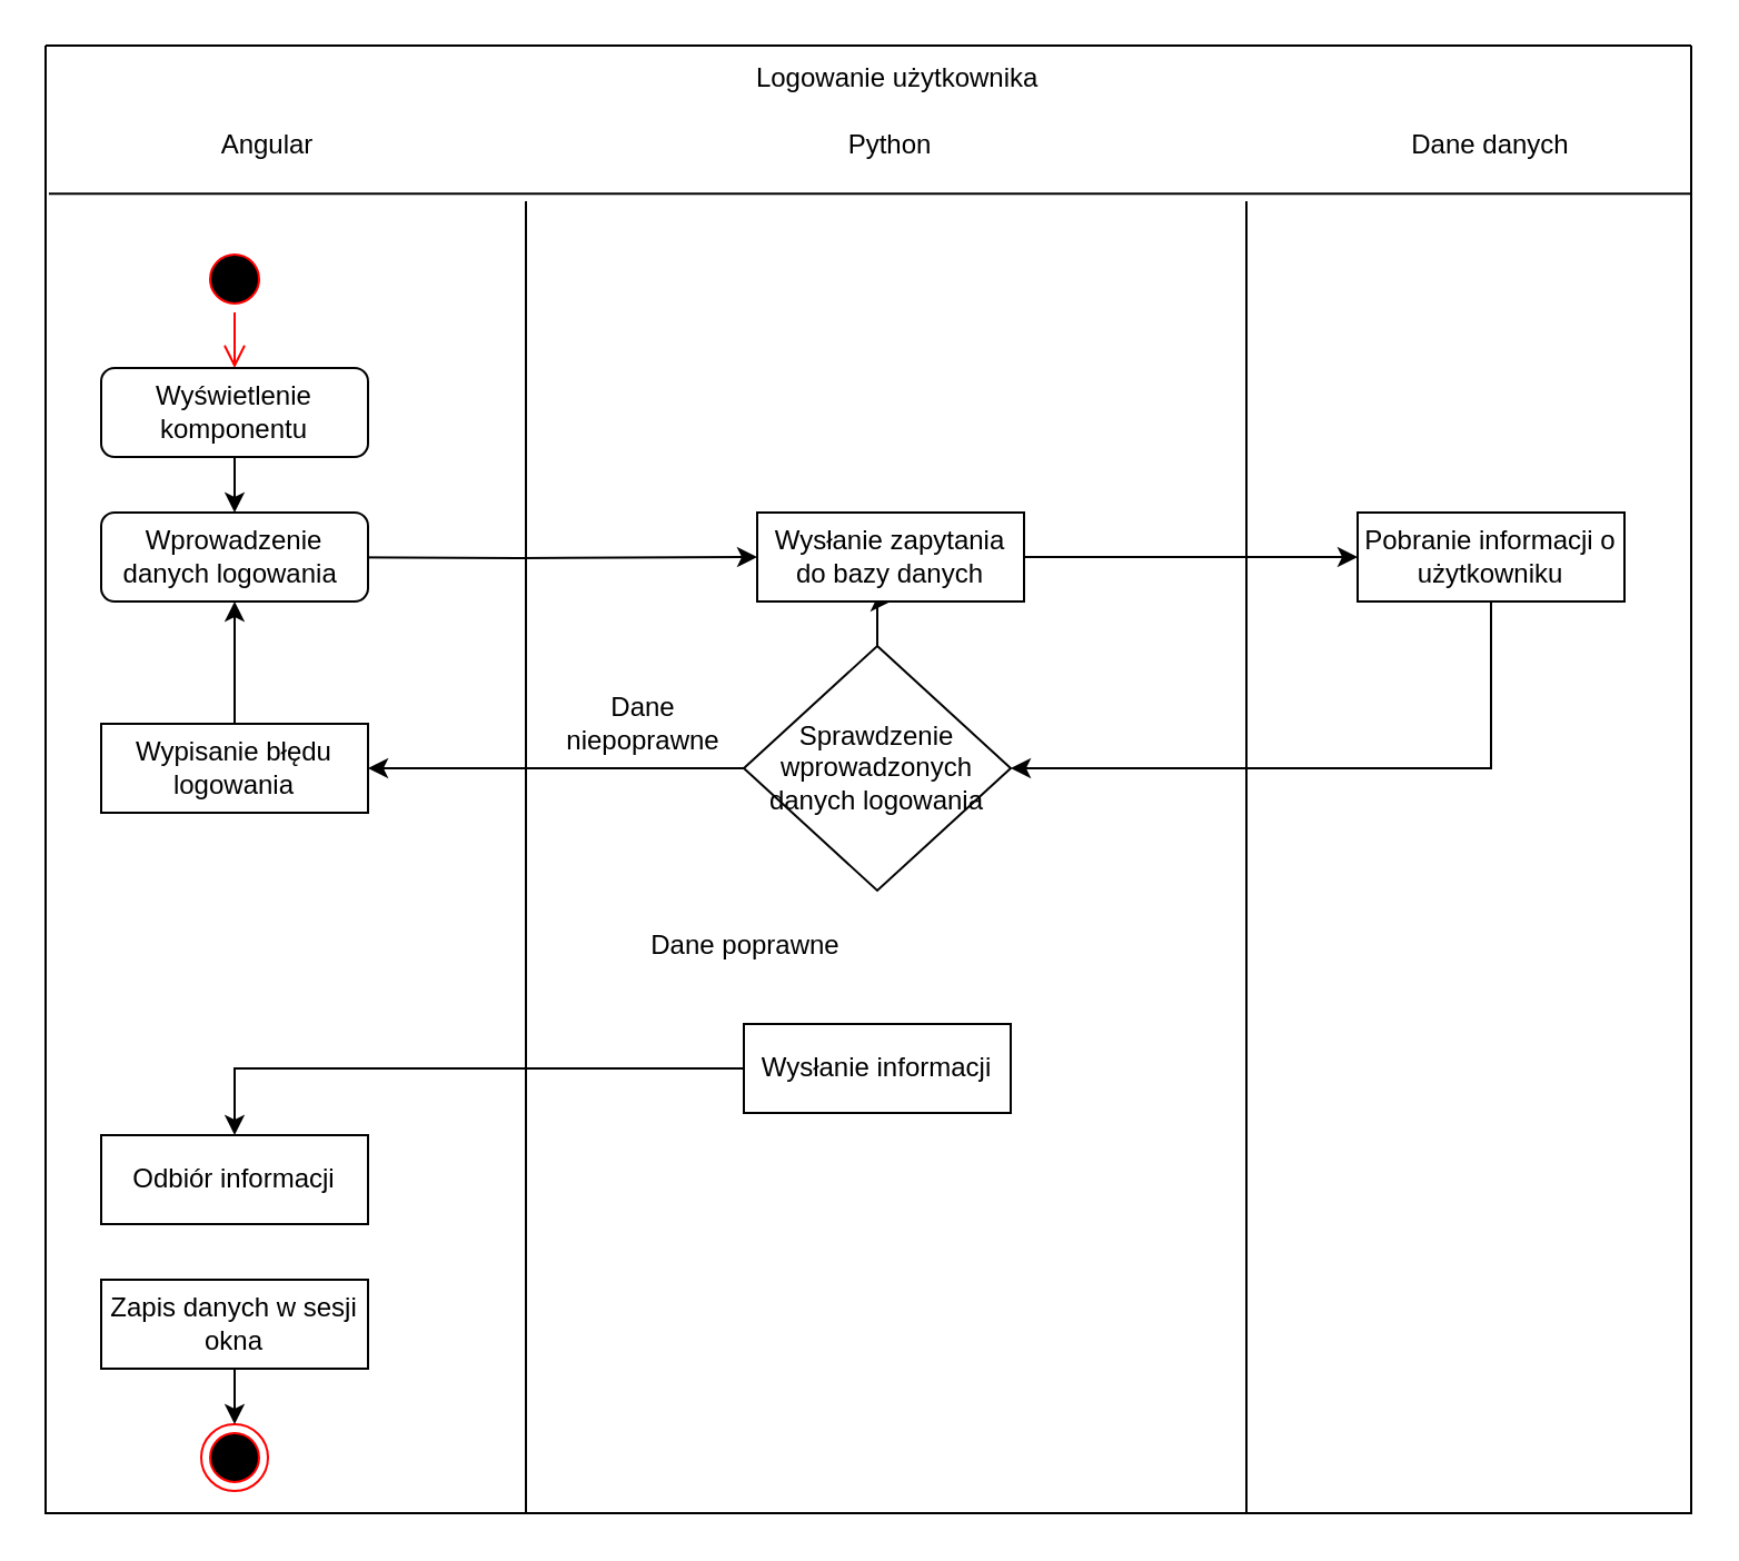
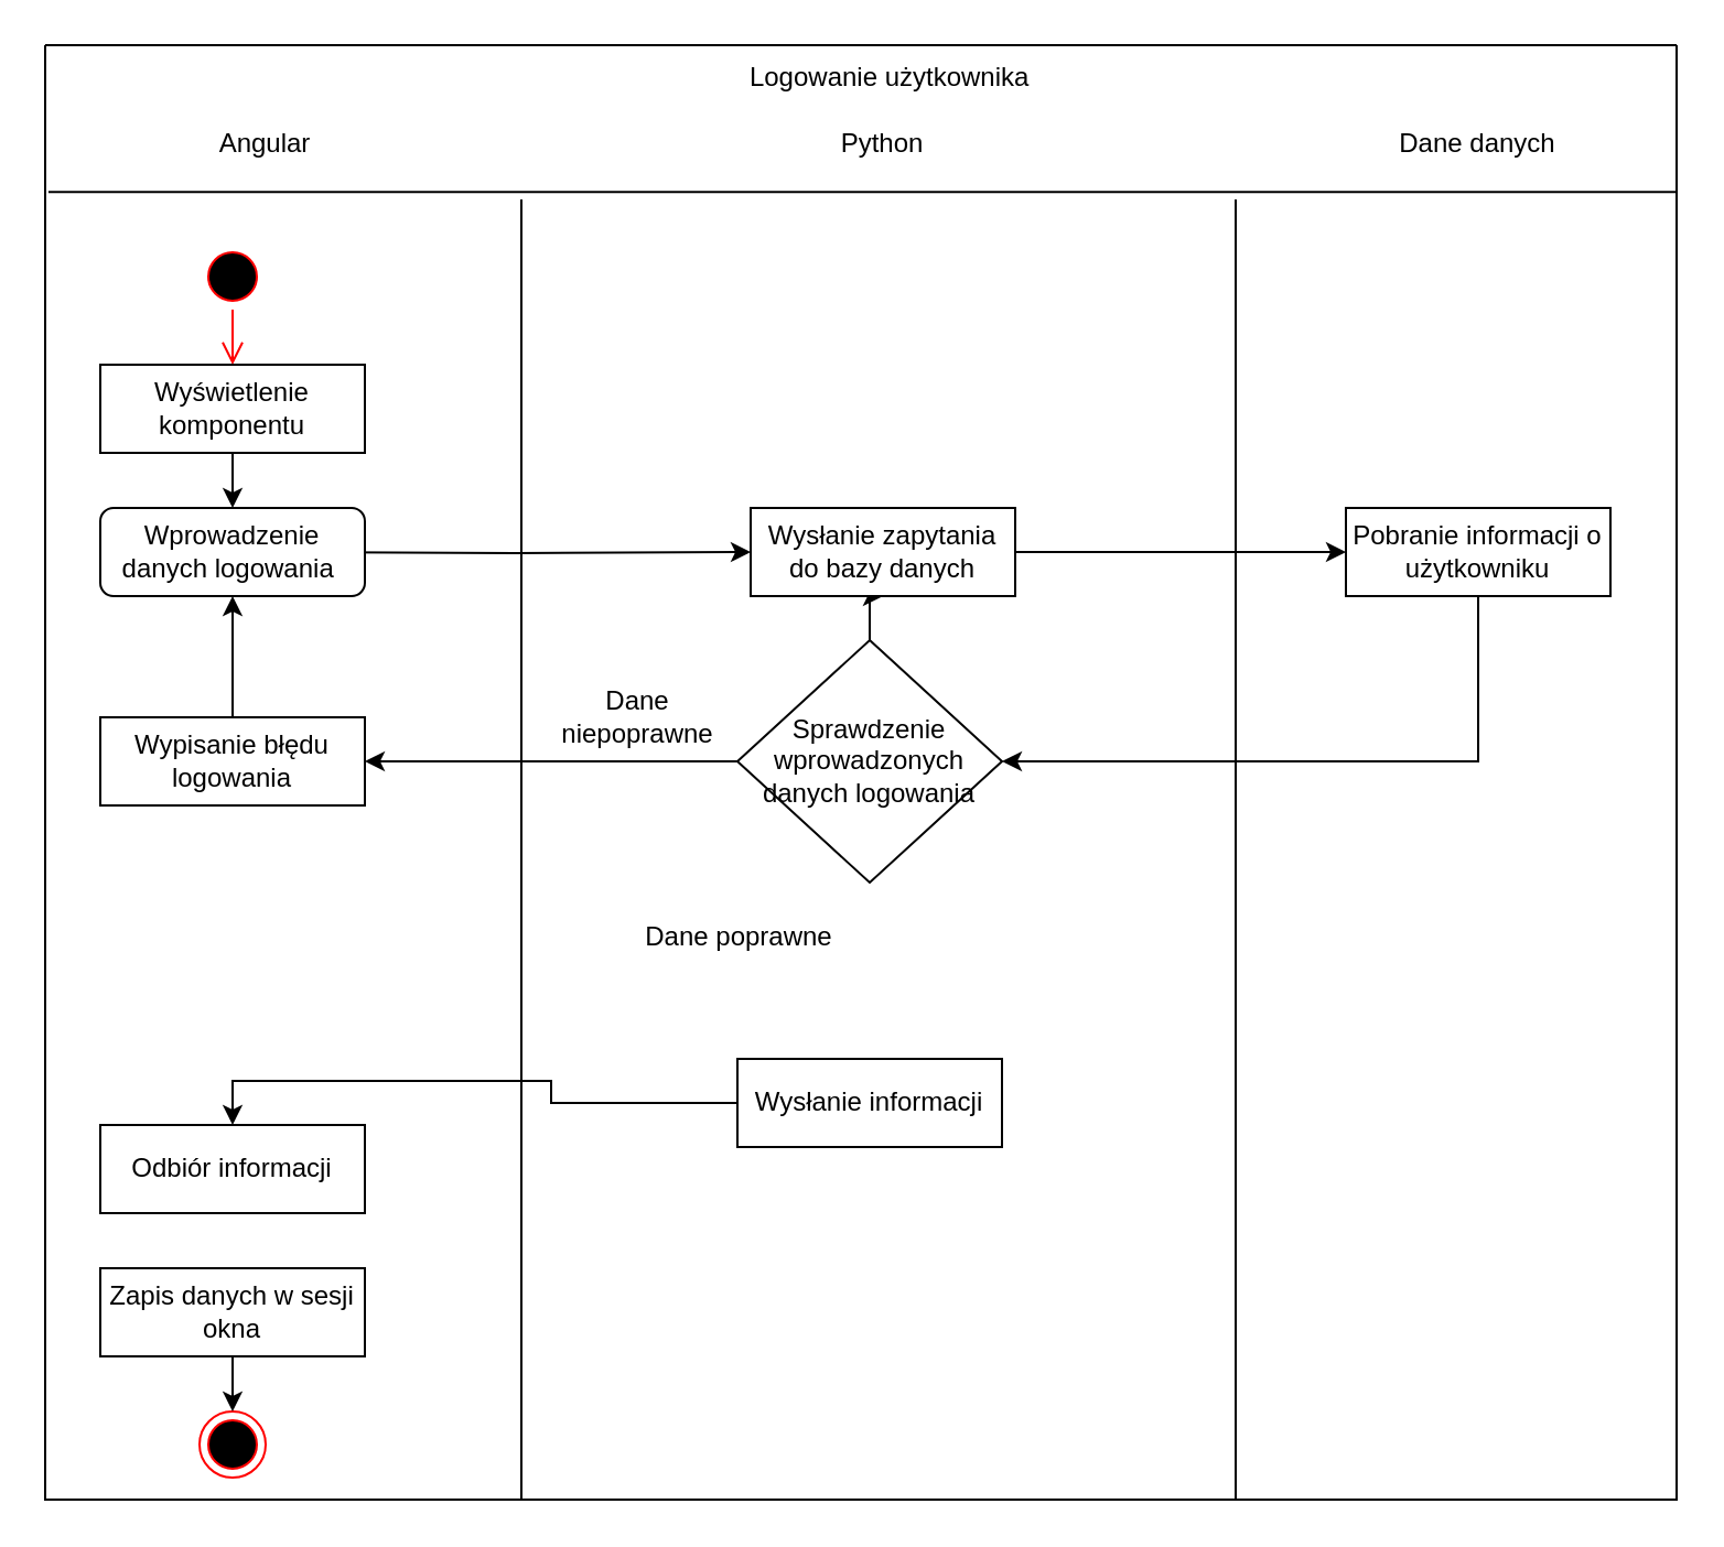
- <mxCell id="29" value="&lt;span&gt;Wyświetlenie komponentu&lt;/span&gt;" style="rounded=1;whiteSpace=wrap;html=1;" vertex="1" parent="2"><mxGeometry x="25" y="145" width="120" height="40" as="geometry" /></mxCell>
+ <mxCell id="29" value="&lt;span&gt;Wyświetlenie komponentu&lt;/span&gt;" style="whiteSpace=wrap;html=1;rounded=0;" vertex="1" parent="2"><mxGeometry x="25" y="145" width="120" height="40" as="geometry" /></mxCell>
- <mxCell id="16" value="Wysłanie informacji" style="rounded=0;whiteSpace=wrap;html=1;" parent="2" vertex="1"><mxGeometry x="314" y="440" width="120" height="40" as="geometry" /></mxCell>
+ <mxCell id="16" value="Wysłanie informacji" style="rounded=0;whiteSpace=wrap;html=1;" parent="2" vertex="1"><mxGeometry x="314" y="460" width="120" height="40" as="geometry" /></mxCell>
